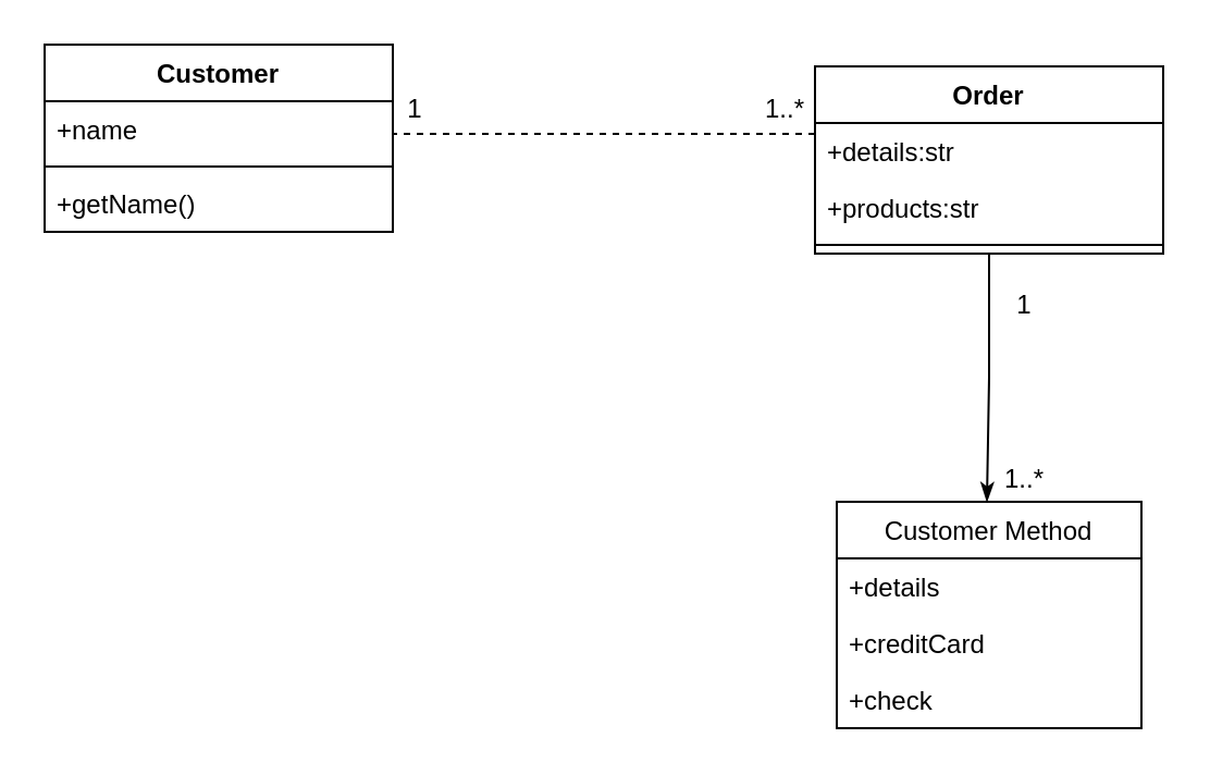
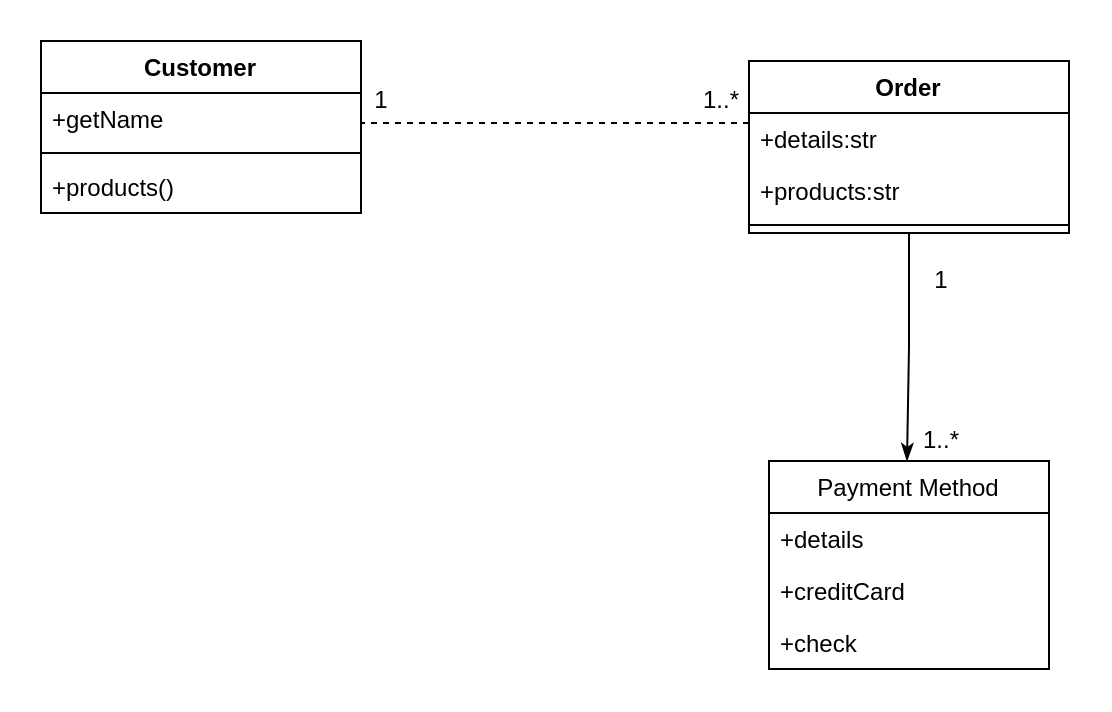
- <mxCell id="3" value="+name" style="text;strokeColor=none;fillColor=none;align=left;verticalAlign=top;spacingLeft=4;spacingRight=4;overflow=hidden;rotatable=0;points=[[0,0.5],[1,0.5]];portConstraint=eastwest;" vertex="1" parent="2"><mxGeometry y="26" width="160" height="26" as="geometry" /></mxCell>
+ <mxCell id="3" value="+getName" style="text;strokeColor=none;fillColor=none;align=left;verticalAlign=top;spacingLeft=4;spacingRight=4;overflow=hidden;rotatable=0;points=[[0,0.5],[1,0.5]];portConstraint=eastwest;" vertex="1" parent="2"><mxGeometry y="26" width="160" height="26" as="geometry" /></mxCell>
- <mxCell id="5" value="+getName()" style="text;strokeColor=none;fillColor=none;align=left;verticalAlign=top;spacingLeft=4;spacingRight=4;overflow=hidden;rotatable=0;points=[[0,0.5],[1,0.5]];portConstraint=eastwest;" vertex="1" parent="2"><mxGeometry y="60" width="160" height="26" as="geometry" /></mxCell>
+ <mxCell id="5" value="+products()" style="text;strokeColor=none;fillColor=none;align=left;verticalAlign=top;spacingLeft=4;spacingRight=4;overflow=hidden;rotatable=0;points=[[0,0.5],[1,0.5]];portConstraint=eastwest;" vertex="1" parent="2"><mxGeometry y="60" width="160" height="26" as="geometry" /></mxCell>
- <mxCell id="16" value="Customer Method" style="swimlane;fontStyle=0;childLayout=stackLayout;horizontal=1;startSize=26;fillColor=none;horizontalStack=0;resizeParent=1;resizeParentMax=0;resizeLast=0;collapsible=1;marginBottom=0;" vertex="1" parent="1"><mxGeometry x="384" y="230" width="140" height="104" as="geometry" /></mxCell>
+ <mxCell id="16" value="Payment Method" style="swimlane;fontStyle=0;childLayout=stackLayout;horizontal=1;startSize=26;fillColor=none;horizontalStack=0;resizeParent=1;resizeParentMax=0;resizeLast=0;collapsible=1;marginBottom=0;" vertex="1" parent="1"><mxGeometry x="384" y="230" width="140" height="104" as="geometry" /></mxCell>
